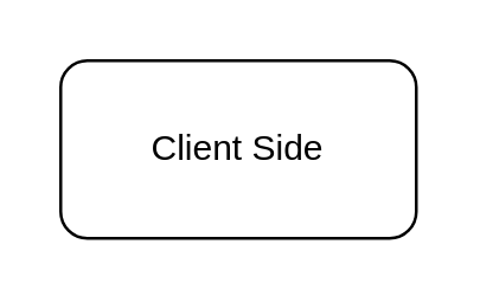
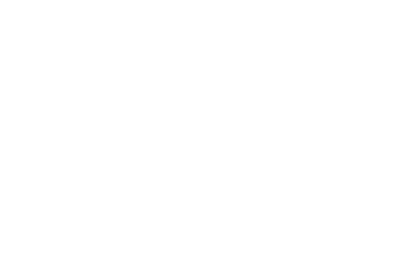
- <mxCell id="2" value="Client Side" style="rounded=1;whiteSpace=wrap;html=1;" vertex="1" parent="1"><mxGeometry x="20" y="20" width="120" height="60" as="geometry" /></mxCell>
